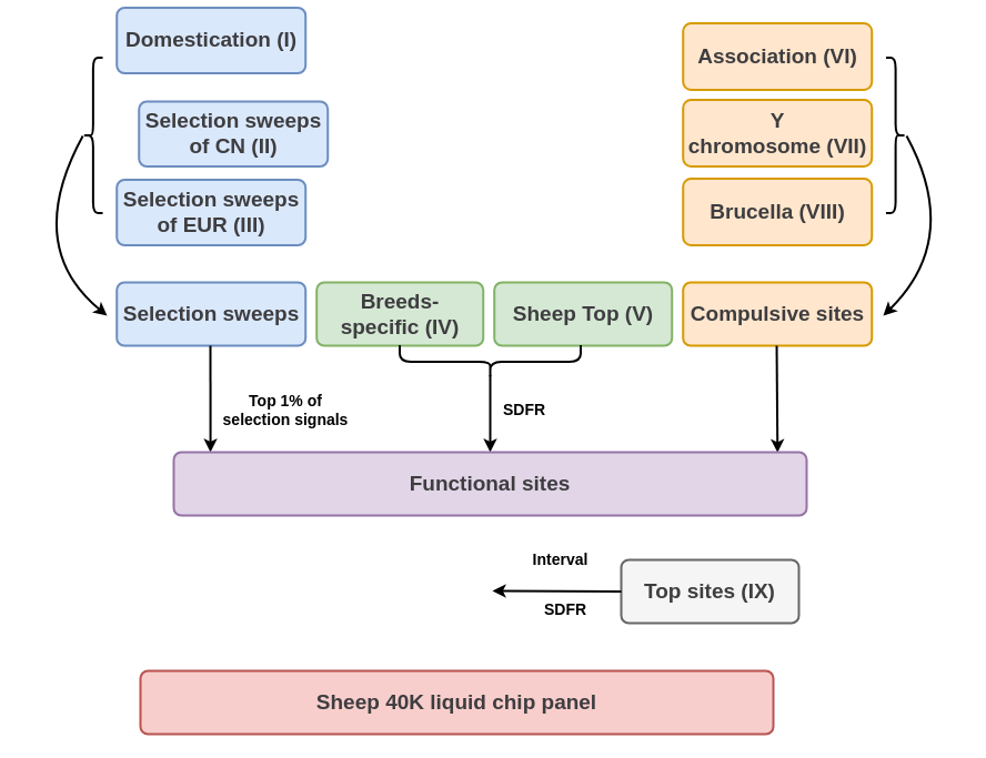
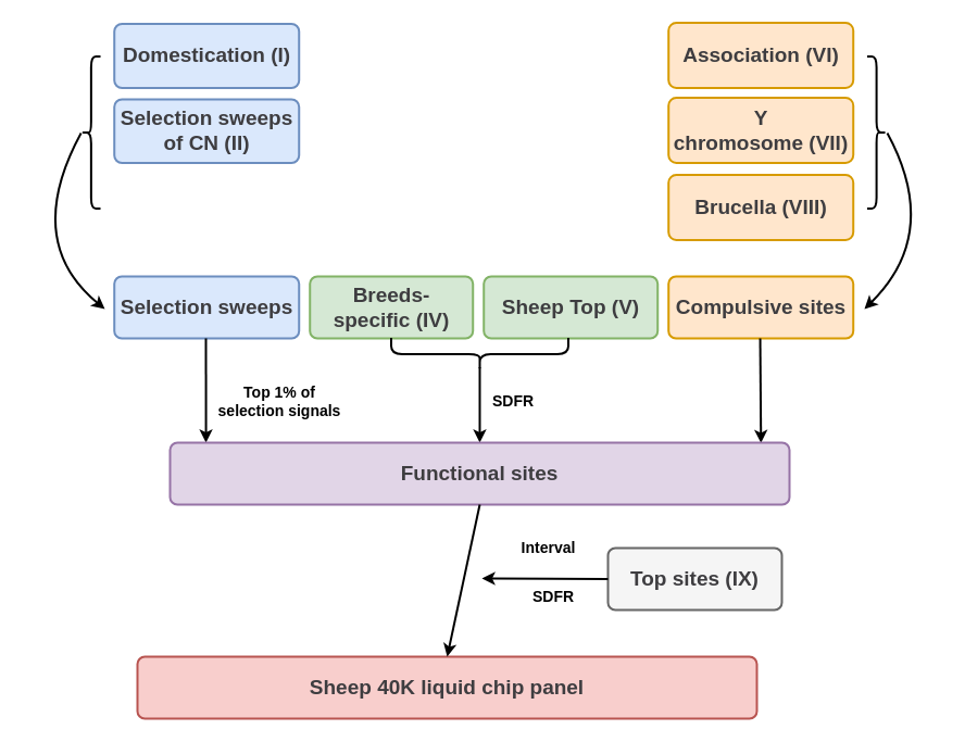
- <mxCell id="2" value="&lt;p class=&quot;MsoNormal&quot; style=&quot;font-size: 19px&quot;&gt;&lt;span style=&quot;color: rgb(62 , 61 , 64) ; letter-spacing: 0pt ; text-transform: none ; font-style: normal ; font-size: 19px&quot;&gt;&lt;font style=&quot;font-size: 19px&quot;&gt;Domestication (I)&lt;/font&gt;&lt;/span&gt;&lt;/p&gt;" style="whiteSpace=wrap;html=1;fontFamily=Helvetica;fontStyle=1;strokeWidth=2;arcSize=12;fontSize=19;labelBackgroundColor=none;fillColor=#dae8fc;strokeColor=#6c8ebf;shadow=0;rounded=1;" parent="1" vertex="1"><mxGeometry x="104.73" y="6.5" width="170" height="59" as="geometry" /></mxCell>
+ <mxCell id="2" value="&lt;p class=&quot;MsoNormal&quot; style=&quot;font-size: 19px&quot;&gt;&lt;span style=&quot;color: rgb(62 , 61 , 64) ; letter-spacing: 0pt ; text-transform: none ; font-style: normal ; font-size: 19px&quot;&gt;&lt;font style=&quot;font-size: 19px&quot;&gt;Domestication (I)&lt;/font&gt;&lt;/span&gt;&lt;/p&gt;" style="whiteSpace=wrap;html=1;fontFamily=Helvetica;fontStyle=1;strokeWidth=2;arcSize=12;fontSize=19;labelBackgroundColor=none;fillColor=#dae8fc;strokeColor=#6c8ebf;shadow=0;rounded=1;" parent="1" vertex="1"><mxGeometry x="104.73" y="21.5" width="170" height="59" as="geometry" /></mxCell>
- <mxCell id="7" value="&lt;p class=&quot;MsoNormal&quot; style=&quot;font-size: 19px&quot;&gt;&lt;span style=&quot;color: rgb(62 , 61 , 64) ; letter-spacing: 0pt ; text-transform: none ; font-style: normal ; font-size: 19px&quot;&gt;&lt;font style=&quot;font-size: 19px&quot;&gt;Selection sweeps of CN&amp;nbsp;&lt;/font&gt;&lt;/span&gt;&lt;span style=&quot;color: rgb(62 , 61 , 64) ; letter-spacing: 0pt&quot;&gt;(II)&lt;/span&gt;&lt;/p&gt;" style="whiteSpace=wrap;html=1;fontFamily=Helvetica;fontStyle=1;strokeWidth=2;arcSize=12;fontSize=19;labelBackgroundColor=none;fillColor=#dae8fc;strokeColor=#6c8ebf;shadow=0;rounded=1;" parent="1" vertex="1"><mxGeometry x="124.73" y="91" width="170" height="58.5" as="geometry" /></mxCell>
+ <mxCell id="7" value="&lt;p class=&quot;MsoNormal&quot; style=&quot;font-size: 19px&quot;&gt;&lt;span style=&quot;color: rgb(62 , 61 , 64) ; letter-spacing: 0pt ; text-transform: none ; font-style: normal ; font-size: 19px&quot;&gt;&lt;font style=&quot;font-size: 19px&quot;&gt;Selection sweeps of CN&amp;nbsp;&lt;/font&gt;&lt;/span&gt;&lt;span style=&quot;color: rgb(62 , 61 , 64) ; letter-spacing: 0pt&quot;&gt;(II)&lt;/span&gt;&lt;/p&gt;" style="whiteSpace=wrap;html=1;fontFamily=Helvetica;fontStyle=1;strokeWidth=2;arcSize=12;fontSize=19;labelBackgroundColor=none;fillColor=#dae8fc;strokeColor=#6c8ebf;shadow=0;rounded=1;" parent="1" vertex="1"><mxGeometry x="104.73" y="91" width="170" height="58.5" as="geometry" /></mxCell>
- <mxCell id="6" value="&lt;p class=&quot;MsoNormal&quot; style=&quot;font-size: 19px&quot;&gt;&lt;span style=&quot;color: rgb(62 , 61 , 64) ; letter-spacing: 0pt ; text-transform: none ; font-style: normal ; font-size: 19px&quot;&gt;Selection&amp;nbsp;&lt;/span&gt;&lt;span style=&quot;color: rgb(62 , 61 , 64) ; letter-spacing: 0pt&quot;&gt;sweeps of EUR&amp;nbsp;&lt;/span&gt;&lt;span style=&quot;color: rgb(62 , 61 , 64) ; letter-spacing: 0pt&quot;&gt;(III)&lt;/span&gt;&lt;/p&gt;" style="whiteSpace=wrap;html=1;fontFamily=Helvetica;fontStyle=1;strokeWidth=2;arcSize=12;fontSize=19;labelBackgroundColor=none;fillColor=#dae8fc;strokeColor=#6c8ebf;shadow=0;rounded=1;" parent="1" vertex="1"><mxGeometry x="104.73" y="161.5" width="170" height="59" as="geometry" /></mxCell>
+ <mxCell id="23" value="" style="endArrow=classic;html=1;shadow=0;strokeColor=default;strokeWidth=2;curved=1;entryX=0.5;entryY=0;entryDx=0;entryDy=0;exitX=0.5;exitY=1;exitDx=0;exitDy=0;" parent="1" source="22" target="13" edge="1"><mxGeometry width="50" height="50" relative="1" as="geometry"><mxPoint x="440.95" y="481" as="sourcePoint" /><mxPoint x="441" y="604" as="targetPoint" /></mxGeometry></mxCell>
